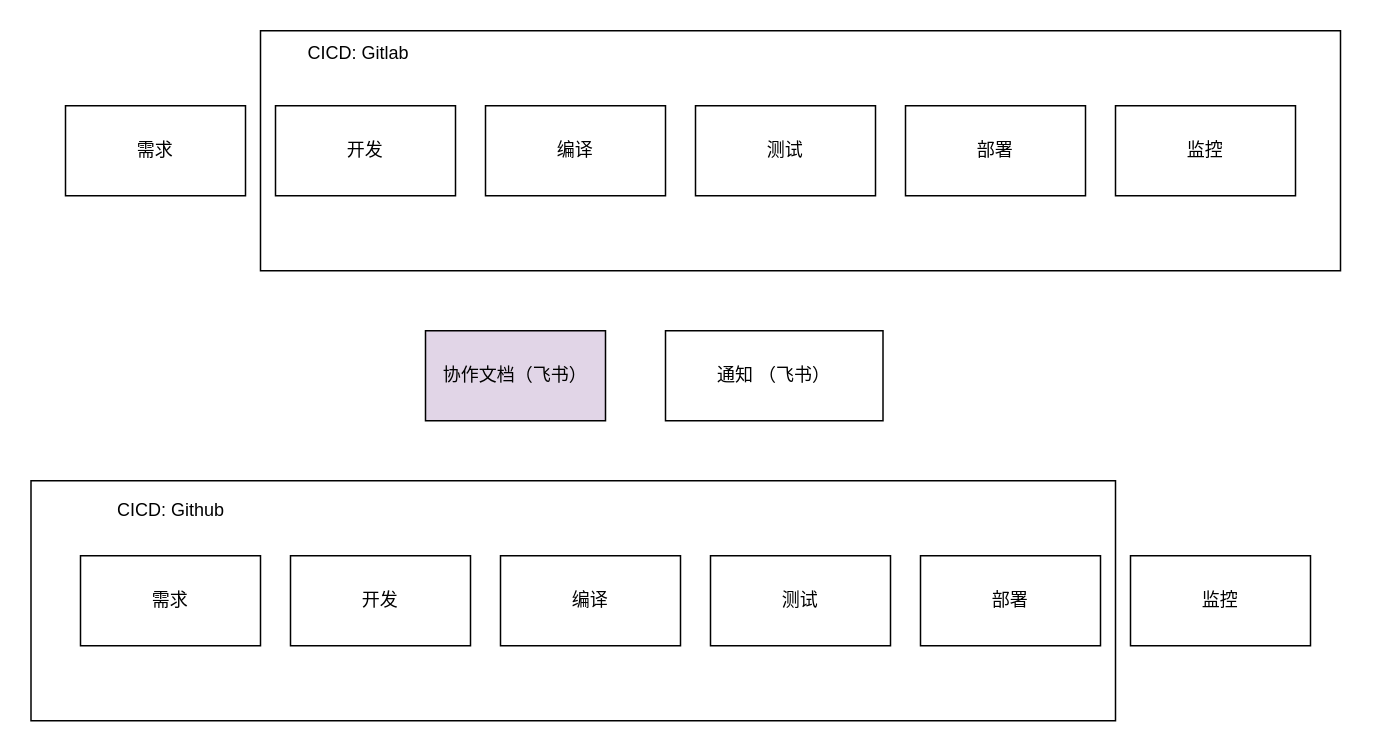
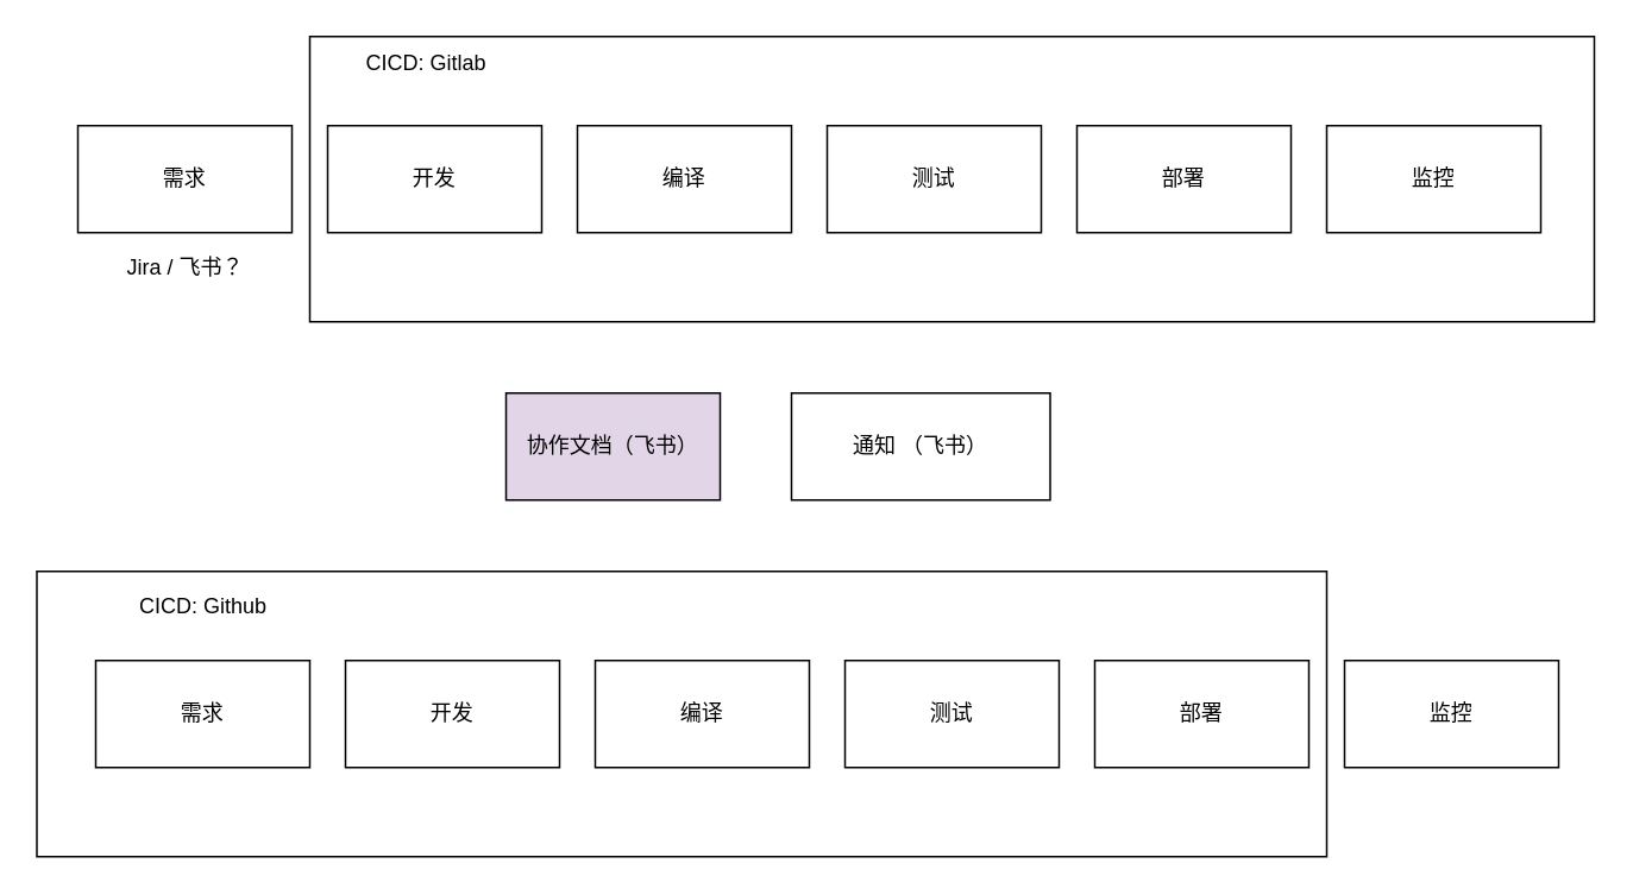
+ <mxCell id="9" value="Jira / 飞书？" style="text;html=1;align=center;verticalAlign=middle;resizable=0;points=[];autosize=1;strokeColor=none;" parent="1" vertex="1"><mxGeometry x="63" y="140" width="80" height="20" as="geometry" /></mxCell>
